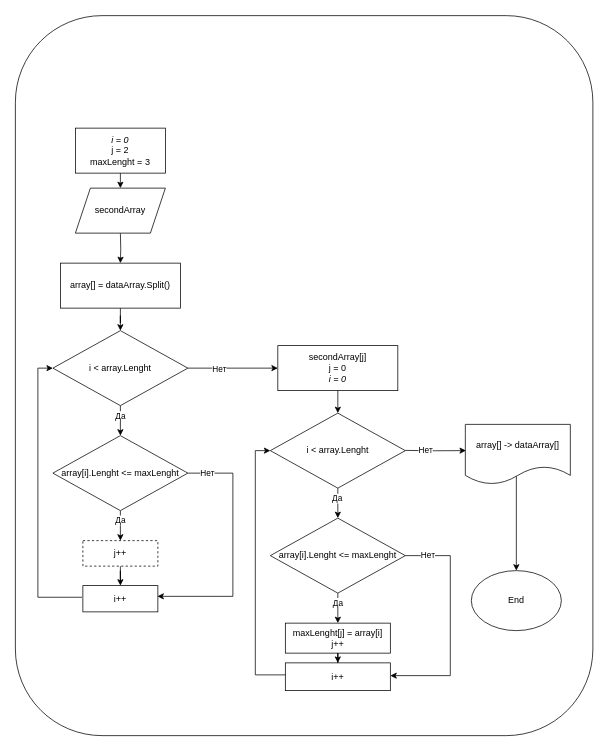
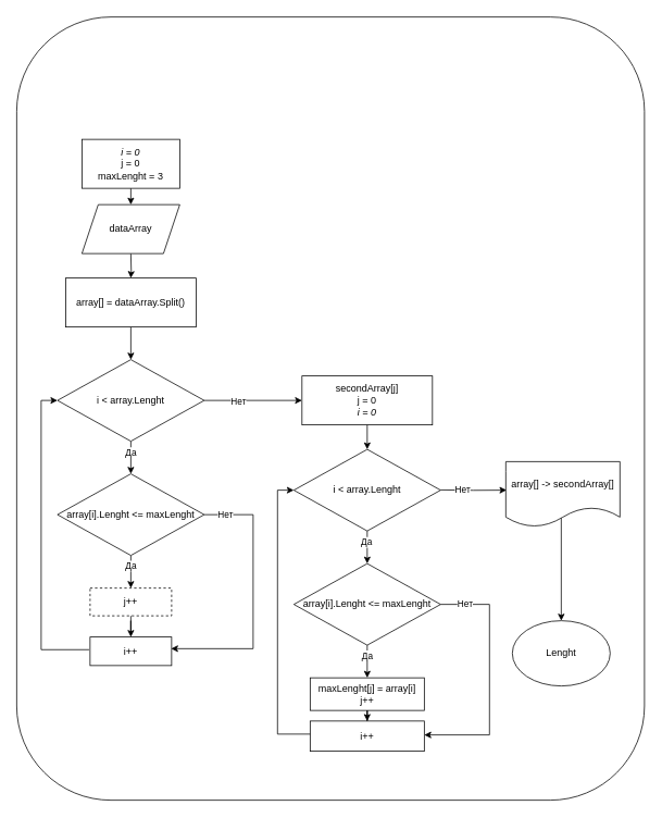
- <mxCell id="4" value="&lt;i&gt;i = 0&lt;/i&gt;&lt;br&gt;j = 2&lt;br&gt;maxLenght = 3" style="rounded=0;whiteSpace=wrap;html=1;" vertex="1" parent="1"><mxGeometry x="100" y="170" width="120" height="60" as="geometry" /></mxCell>
+ <mxCell id="4" value="&lt;i&gt;i = 0&lt;/i&gt;&lt;br&gt;j = 0&lt;br&gt;maxLenght = 3" style="rounded=0;whiteSpace=wrap;html=1;" vertex="1" parent="1"><mxGeometry x="100" y="170" width="120" height="60" as="geometry" /></mxCell>
- <mxCell id="19" value="secondArray" style="shape=parallelogram;perimeter=parallelogramPerimeter;whiteSpace=wrap;html=1;fixedSize=1;" vertex="1" parent="1"><mxGeometry x="100" y="250" width="120" height="60" as="geometry" /></mxCell>
+ <mxCell id="19" value="dataArray" style="shape=parallelogram;perimeter=parallelogramPerimeter;whiteSpace=wrap;html=1;fixedSize=1;" vertex="1" parent="1"><mxGeometry x="100" y="250" width="120" height="60" as="geometry" /></mxCell>
- <mxCell id="7" value="array[] = dataArray.Split()" style="rounded=0;whiteSpace=wrap;html=1;" vertex="1" parent="1"><mxGeometry x="80" y="350" width="160" height="60" as="geometry" /></mxCell>
+ <mxCell id="7" value="array[] = dataArray.Split()" style="rounded=0;whiteSpace=wrap;html=1;" vertex="1" parent="1"><mxGeometry x="80" y="340" width="160" height="60" as="geometry" /></mxCell>
- <mxCell id="17" value="array[] -&amp;gt; dataArray[]" style="shape=document;whiteSpace=wrap;html=1;boundedLbl=1;" vertex="1" parent="1"><mxGeometry x="619.94" y="565" width="140" height="80" as="geometry" /></mxCell>
+ <mxCell id="17" value="array[] -&amp;gt; secondArray[]" style="shape=document;whiteSpace=wrap;html=1;boundedLbl=1;" vertex="1" parent="1"><mxGeometry x="619.94" y="565" width="140" height="80" as="geometry" /></mxCell>
- <mxCell id="18" value="End" style="ellipse;whiteSpace=wrap;html=1;" vertex="1" parent="1"><mxGeometry x="627.94" y="760" width="120" height="80" as="geometry" /></mxCell>
+ <mxCell id="18" value="Lenght" style="ellipse;whiteSpace=wrap;html=1;" vertex="1" parent="1"><mxGeometry x="627.94" y="760" width="120" height="80" as="geometry" /></mxCell>
